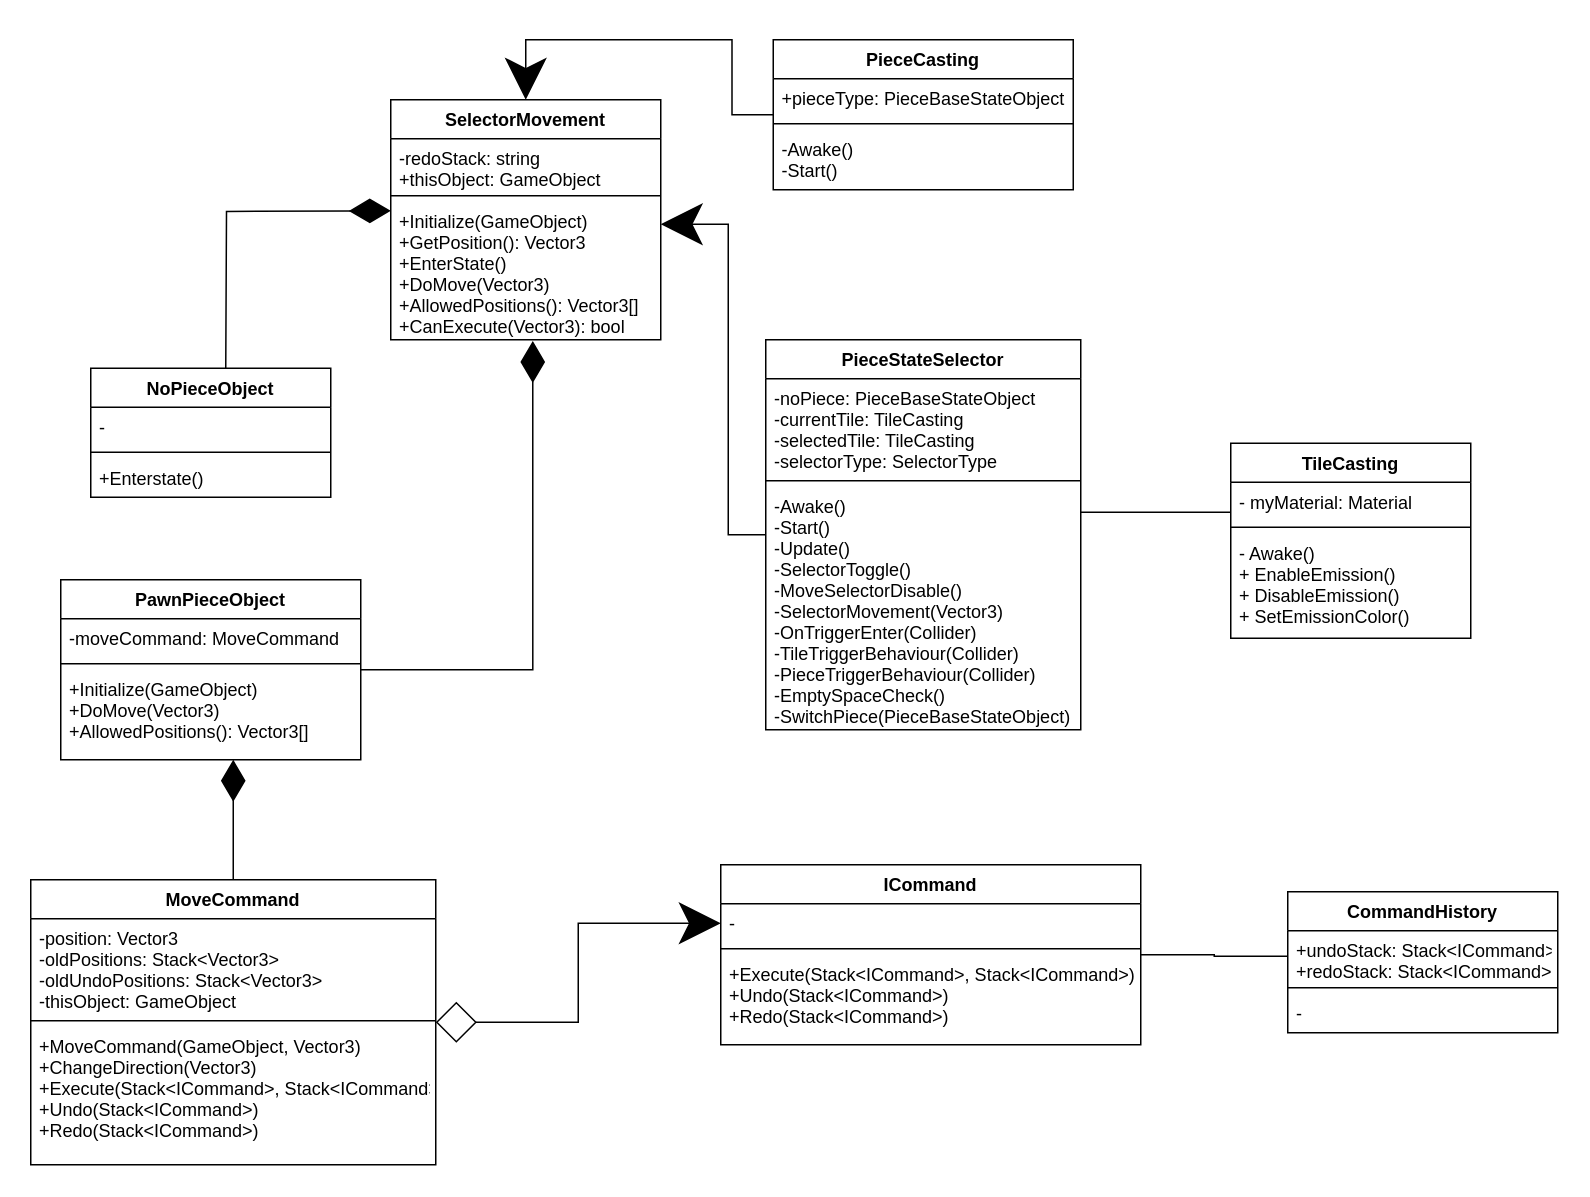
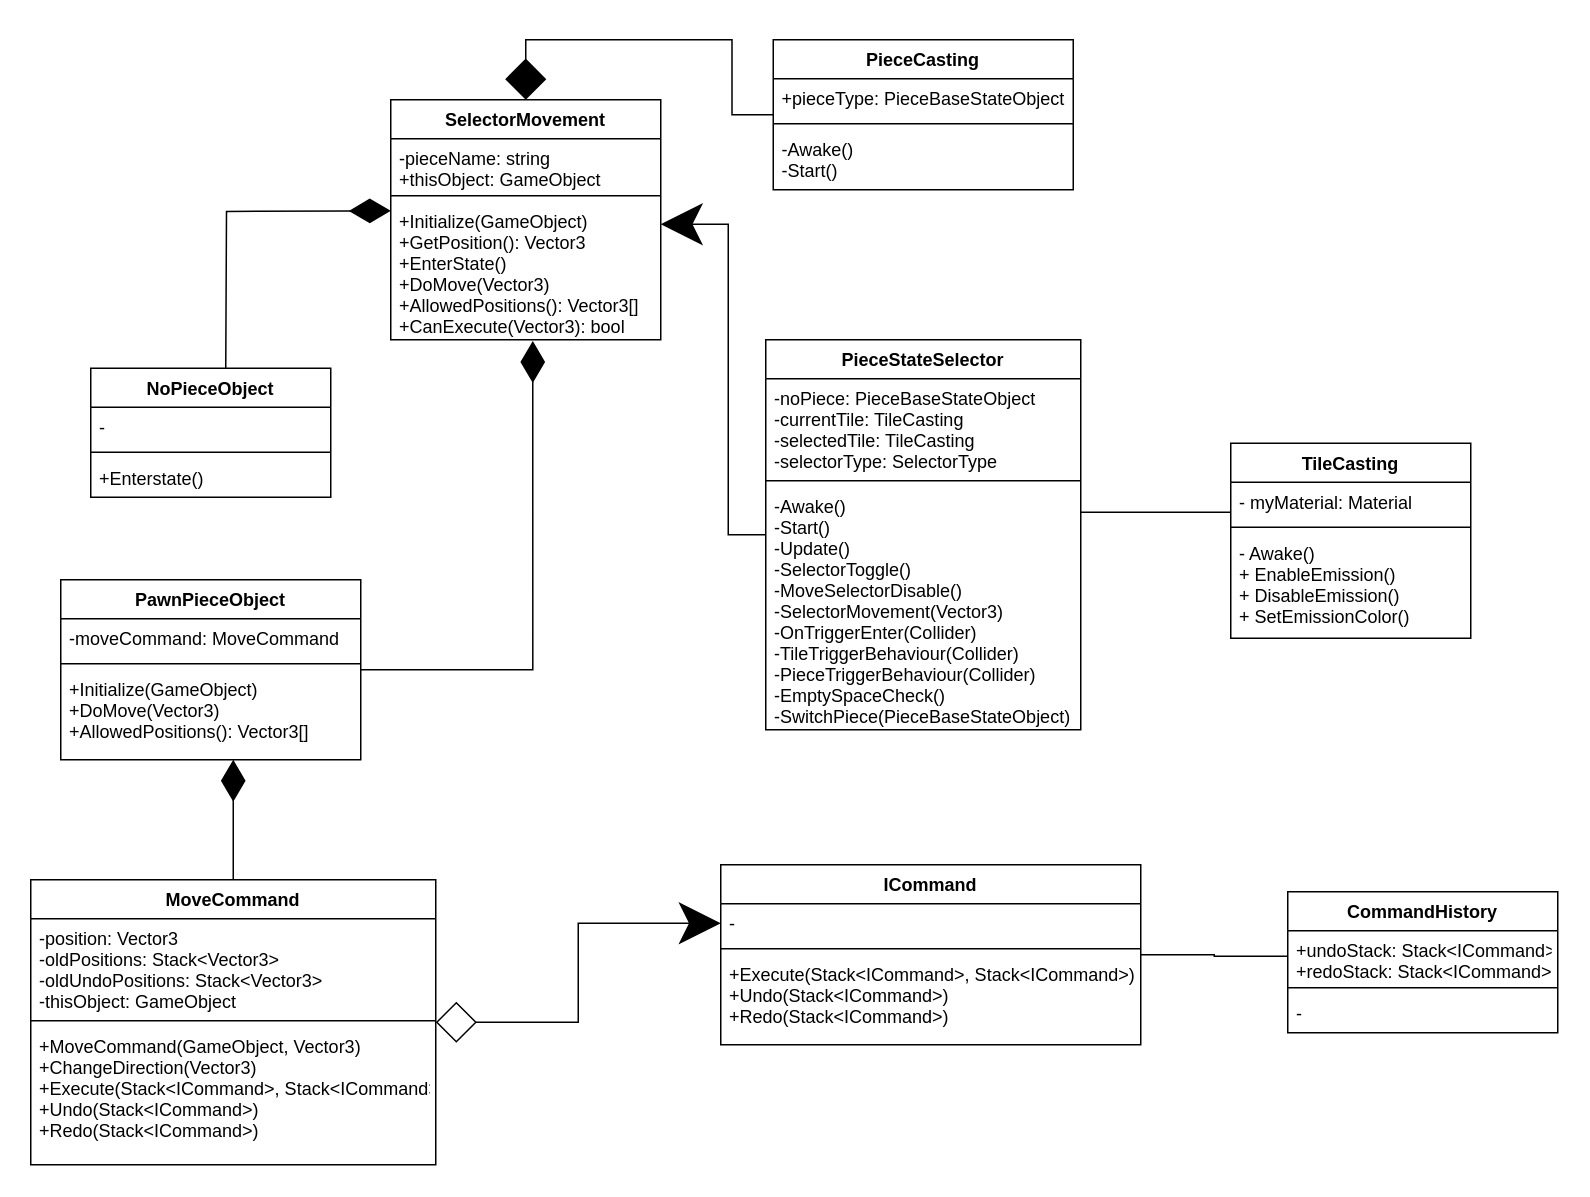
- <mxCell id="16" style="edgeStyle=orthogonalEdgeStyle;rounded=0;orthogonalLoop=1;jettySize=auto;html=1;entryX=0.5;entryY=0;entryDx=0;entryDy=0;startArrow=none;startFill=0;endArrow=classic;endFill=1;startSize=25;endSize=25;" edge="1" parent="1" source="17" target="12"><mxGeometry relative="1" as="geometry" /></mxCell>
+ <mxCell id="16" style="edgeStyle=orthogonalEdgeStyle;rounded=0;orthogonalLoop=1;jettySize=auto;html=1;entryX=0.5;entryY=0;entryDx=0;entryDy=0;startArrow=none;startFill=0;endArrow=diamond;endFill=1;startSize=25;endSize=25;" edge="1" parent="1" source="17" target="12"><mxGeometry relative="1" as="geometry" /></mxCell>
- <mxCell id="13" value="-redoStack: string&#10;+thisObject: GameObject" style="text;strokeColor=none;fillColor=none;align=left;verticalAlign=top;spacingLeft=4;spacingRight=4;overflow=hidden;rotatable=0;points=[[0,0.5],[1,0.5]];portConstraint=eastwest;" vertex="1" parent="12"><mxGeometry y="26" width="180" height="34" as="geometry" /></mxCell>
+ <mxCell id="13" value="-pieceName: string&#10;+thisObject: GameObject" style="text;strokeColor=none;fillColor=none;align=left;verticalAlign=top;spacingLeft=4;spacingRight=4;overflow=hidden;rotatable=0;points=[[0,0.5],[1,0.5]];portConstraint=eastwest;" vertex="1" parent="12"><mxGeometry y="26" width="180" height="34" as="geometry" /></mxCell>
